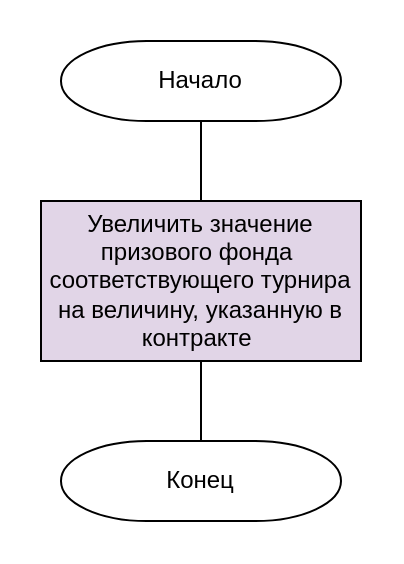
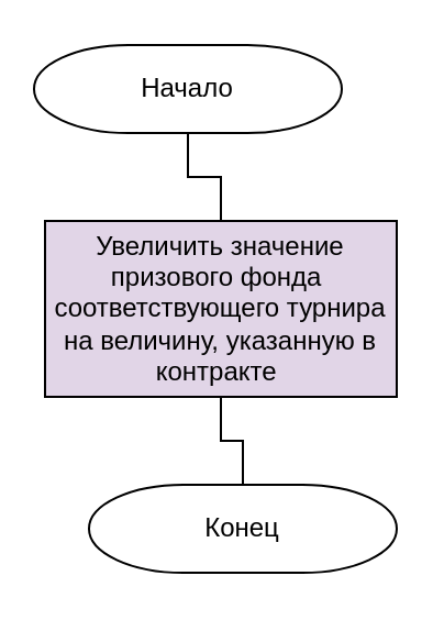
- <mxCell id="3" value="Начало" style="strokeWidth=1;html=1;shape=mxgraph.flowchart.terminator;whiteSpace=wrap;" vertex="1" parent="1"><mxGeometry x="30" y="20" width="140" height="40" as="geometry" /></mxCell>
+ <mxCell id="3" value="Начало" style="strokeWidth=1;html=1;shape=mxgraph.flowchart.terminator;whiteSpace=wrap;" vertex="1" parent="1"><mxGeometry x="15" y="20" width="140" height="40" as="geometry" /></mxCell>
- <mxCell id="4" value="Конец" style="strokeWidth=1;html=1;shape=mxgraph.flowchart.terminator;whiteSpace=wrap;" vertex="1" parent="1"><mxGeometry x="30" y="220" width="140" height="40" as="geometry" /></mxCell>
+ <mxCell id="4" value="Конец" style="strokeWidth=1;html=1;shape=mxgraph.flowchart.terminator;whiteSpace=wrap;" vertex="1" parent="1"><mxGeometry x="40" y="220" width="140" height="40" as="geometry" /></mxCell>
